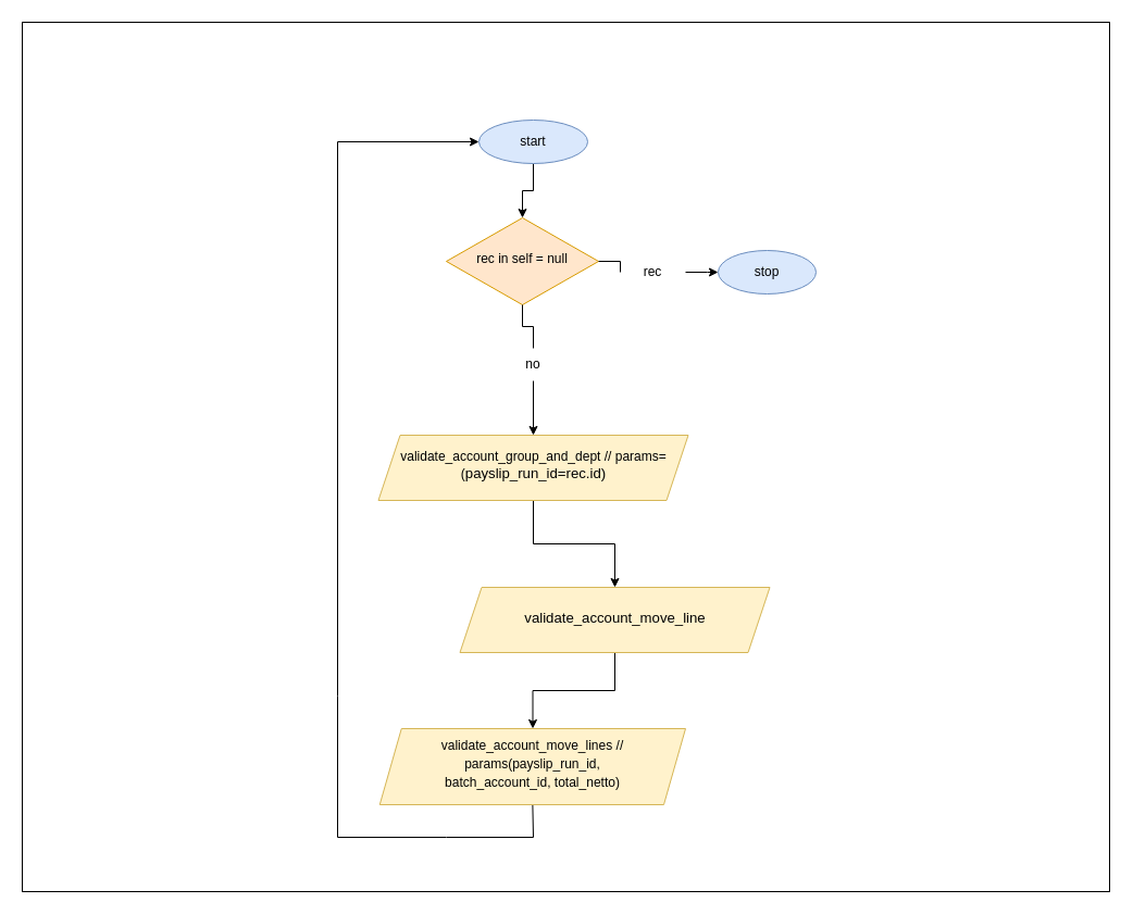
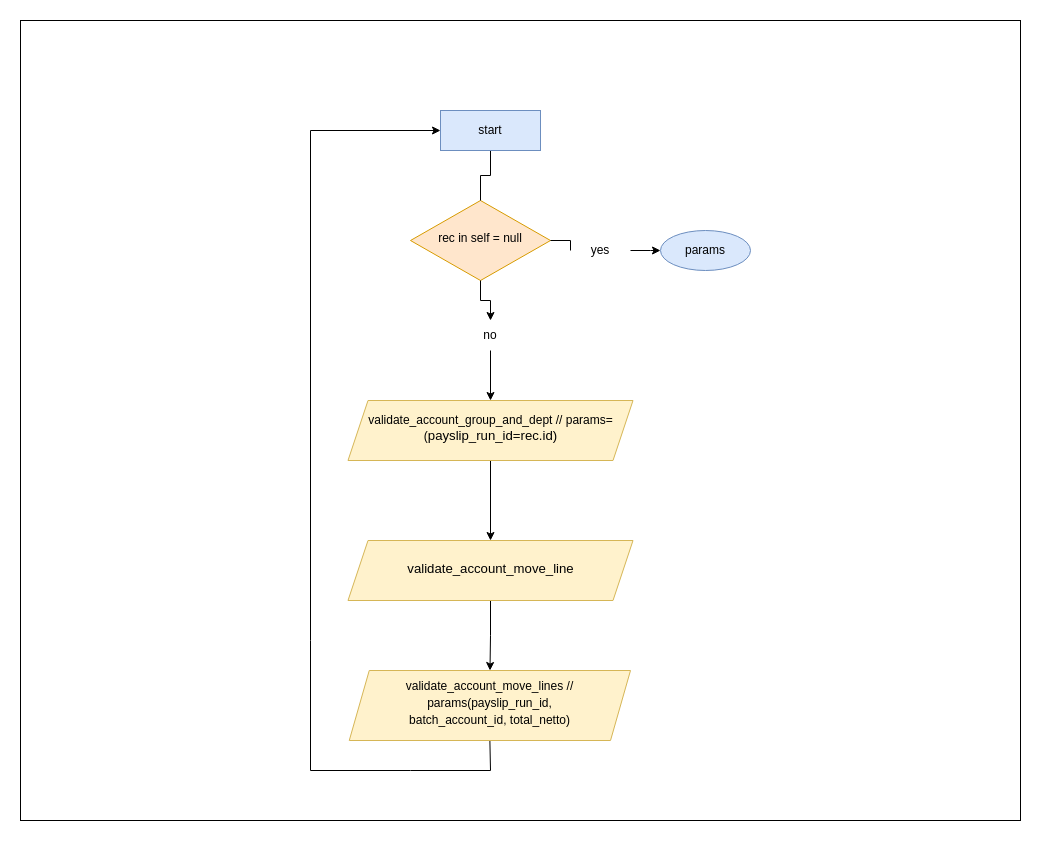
- <mxCell id="6" value="start" style="ellipse;whiteSpace=wrap;html=1;fillColor=#dae8fc;strokeColor=#6c8ebf;" parent="1" vertex="1"><mxGeometry x="440" y="110" width="100" height="40" as="geometry" /></mxCell>
+ <mxCell id="6" value="start" style="whiteSpace=wrap;html=1;fillColor=#dae8fc;strokeColor=#6c8ebf;rounded=0;" parent="1" vertex="1"><mxGeometry x="440" y="110" width="100" height="40" as="geometry" /></mxCell>
- <mxCell id="5" value="" style="edgeStyle=orthogonalEdgeStyle;rounded=0;orthogonalLoop=1;jettySize=auto;html=1;" parent="1" source="6" target="4" edge="1"><mxGeometry relative="1" as="geometry" /></mxCell>
+ <mxCell id="5" value="" style="edgeStyle=orthogonalEdgeStyle;rounded=0;orthogonalLoop=1;jettySize=auto;html=1;endArrow=none;" parent="1" source="6" target="4" edge="1"><mxGeometry relative="1" as="geometry" /></mxCell>
- <mxCell id="10" value="rec" style="text;html=1;strokeColor=none;fillColor=none;align=center;verticalAlign=middle;whiteSpace=wrap;rounded=0;" parent="1" vertex="1"><mxGeometry x="570" y="235" width="60" height="30" as="geometry" /></mxCell>
+ <mxCell id="10" value="yes" style="text;html=1;strokeColor=none;fillColor=none;align=center;verticalAlign=middle;whiteSpace=wrap;rounded=0;" parent="1" vertex="1"><mxGeometry x="570" y="235" width="60" height="30" as="geometry" /></mxCell>
- <mxCell id="13" value="stop" style="ellipse;whiteSpace=wrap;html=1;fillColor=#dae8fc;strokeColor=#6c8ebf;" parent="1" vertex="1"><mxGeometry x="660" y="230" width="90" height="40" as="geometry" /></mxCell>
+ <mxCell id="13" value="params" style="ellipse;whiteSpace=wrap;html=1;fillColor=#dae8fc;strokeColor=#6c8ebf;" parent="1" vertex="1"><mxGeometry x="660" y="230" width="90" height="40" as="geometry" /></mxCell>
- <mxCell id="11" value="" style="edgeStyle=orthogonalEdgeStyle;rounded=0;orthogonalLoop=1;jettySize=auto;html=1;endArrow=none;" parent="1" source="4" target="12" edge="1"><mxGeometry relative="1" as="geometry"><mxPoint x="490" y="290" as="sourcePoint" /><mxPoint x="490" y="380" as="targetPoint" /></mxGeometry></mxCell>
+ <mxCell id="11" value="" style="edgeStyle=orthogonalEdgeStyle;rounded=0;orthogonalLoop=1;jettySize=auto;html=1;endArrow=classic;" parent="1" source="4" target="12" edge="1"><mxGeometry relative="1" as="geometry"><mxPoint x="490" y="290" as="sourcePoint" /><mxPoint x="490" y="380" as="targetPoint" /></mxGeometry></mxCell>
- <mxCell id="15" value="&lt;div style=&quot;font-size: 13.2px; line-height: 17px;&quot;&gt;validate_account_move_line&lt;/div&gt;" style="shape=parallelogram;perimeter=parallelogramPerimeter;whiteSpace=wrap;html=1;fixedSize=1;shadow=0;strokeWidth=1;spacing=6;spacingTop=-4;fillColor=#fff2cc;strokeColor=#d6b656;" parent="1" vertex="1"><mxGeometry x="422.5" y="540" width="285" height="60" as="geometry" /></mxCell>
+ <mxCell id="15" value="&lt;div style=&quot;font-size: 13.2px; line-height: 17px;&quot;&gt;validate_account_move_line&lt;/div&gt;" style="shape=parallelogram;perimeter=parallelogramPerimeter;whiteSpace=wrap;html=1;fixedSize=1;shadow=0;strokeWidth=1;spacing=6;spacingTop=-4;fillColor=#fff2cc;strokeColor=#d6b656;" parent="1" vertex="1"><mxGeometry x="347.5" y="540" width="285" height="60" as="geometry" /></mxCell>
